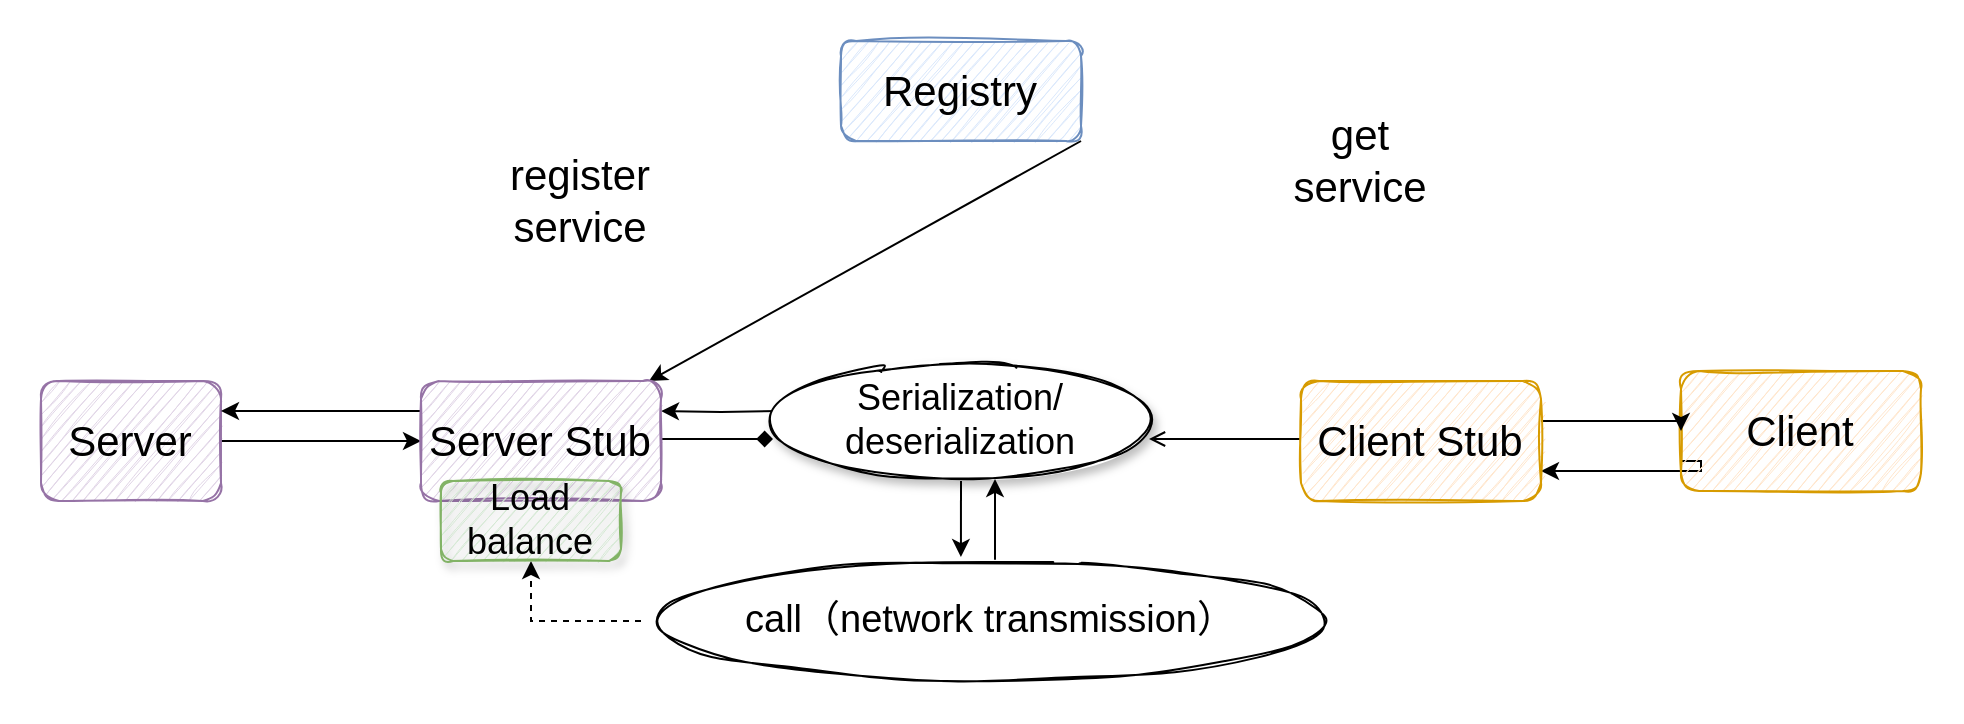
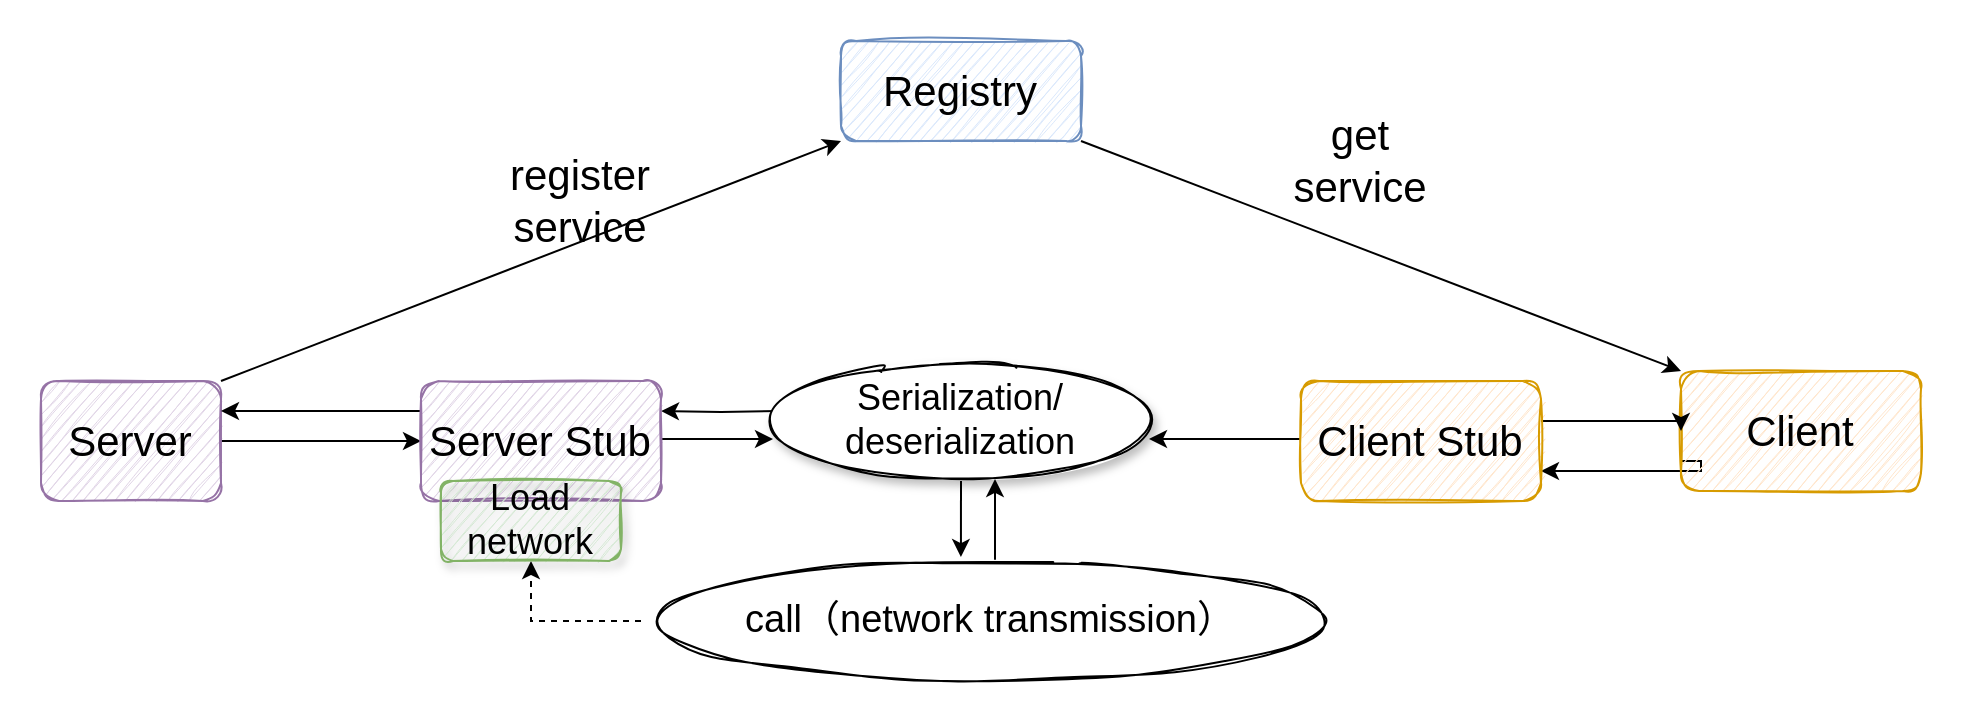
- <mxCell id="8" value="" style="endArrow=classic;html=1;fontSize=21;exitX=1;exitY=1;exitDx=0;exitDy=0;" edge="1" parent="1" source="2" target="19"><mxGeometry width="50" height="50" relative="1" as="geometry"><mxPoint x="460" y="180" as="sourcePoint" /><mxPoint x="540" y="80" as="targetPoint" /></mxGeometry></mxCell>
+ <mxCell id="8" value="" style="endArrow=classic;html=1;fontSize=21;entryX=0;entryY=0;entryDx=0;entryDy=0;exitX=1;exitY=1;exitDx=0;exitDy=0;" edge="1" parent="1" source="2" target="6"><mxGeometry width="50" height="50" relative="1" as="geometry"><mxPoint x="460" y="180" as="sourcePoint" /><mxPoint x="540" y="80" as="targetPoint" /></mxGeometry></mxCell>
+ <mxCell id="7" value="" style="endArrow=classic;html=1;fontSize=21;entryX=0;entryY=1;entryDx=0;entryDy=0;exitX=1;exitY=0;exitDx=0;exitDy=0;" edge="1" parent="1" source="4" target="2"><mxGeometry width="50" height="50" relative="1" as="geometry"><mxPoint x="300" y="190" as="sourcePoint" /><mxPoint x="350" y="140" as="targetPoint" /></mxGeometry></mxCell>
- <mxCell id="17" style="edgeStyle=orthogonalEdgeStyle;rounded=0;orthogonalLoop=1;jettySize=auto;html=1;exitX=1;exitY=0.75;exitDx=0;exitDy=0;entryX=0.03;entryY=0.65;entryDx=0;entryDy=0;fontSize=18;entryPerimeter=0;endArrow=diamond;" edge="1" parent="1" source="19" target="13"><mxGeometry relative="1" as="geometry"><Array as="points"><mxPoint x="330" y="219" /></Array></mxGeometry></mxCell>
+ <mxCell id="17" style="edgeStyle=orthogonalEdgeStyle;rounded=0;orthogonalLoop=1;jettySize=auto;html=1;exitX=1;exitY=0.75;exitDx=0;exitDy=0;entryX=0.03;entryY=0.65;entryDx=0;entryDy=0;fontSize=18;entryPerimeter=0;" edge="1" parent="1" source="19" target="13"><mxGeometry relative="1" as="geometry"><Array as="points"><mxPoint x="330" y="219" /></Array></mxGeometry></mxCell>
- <mxCell id="21" style="edgeStyle=orthogonalEdgeStyle;rounded=0;orthogonalLoop=1;jettySize=auto;html=1;entryX=0.97;entryY=0.65;entryDx=0;entryDy=0;entryPerimeter=0;fontSize=18;endArrow=open;" edge="1" parent="1" source="22" target="13"><mxGeometry relative="1" as="geometry"><Array as="points"><mxPoint x="620" y="219" /><mxPoint x="620" y="219" /></Array></mxGeometry></mxCell>
+ <mxCell id="21" style="edgeStyle=orthogonalEdgeStyle;rounded=0;orthogonalLoop=1;jettySize=auto;html=1;entryX=0.97;entryY=0.65;entryDx=0;entryDy=0;entryPerimeter=0;fontSize=18;" edge="1" parent="1" source="22" target="13"><mxGeometry relative="1" as="geometry"><Array as="points"><mxPoint x="620" y="219" /><mxPoint x="620" y="219" /></Array></mxGeometry></mxCell>
- <mxCell id="23" value="Load balance" style="rounded=1;whiteSpace=wrap;html=1;shadow=1;sketch=1;fontSize=18;fillColor=#d5e8d4;strokeColor=#82b366;" vertex="1" parent="1"><mxGeometry x="220" y="240" width="90" height="40" as="geometry" /></mxCell>
+ <mxCell id="23" value="Load network" style="rounded=1;whiteSpace=wrap;html=1;shadow=1;sketch=1;fontSize=18;fillColor=#d5e8d4;strokeColor=#82b366;" vertex="1" parent="1"><mxGeometry x="220" y="240" width="90" height="40" as="geometry" /></mxCell>
